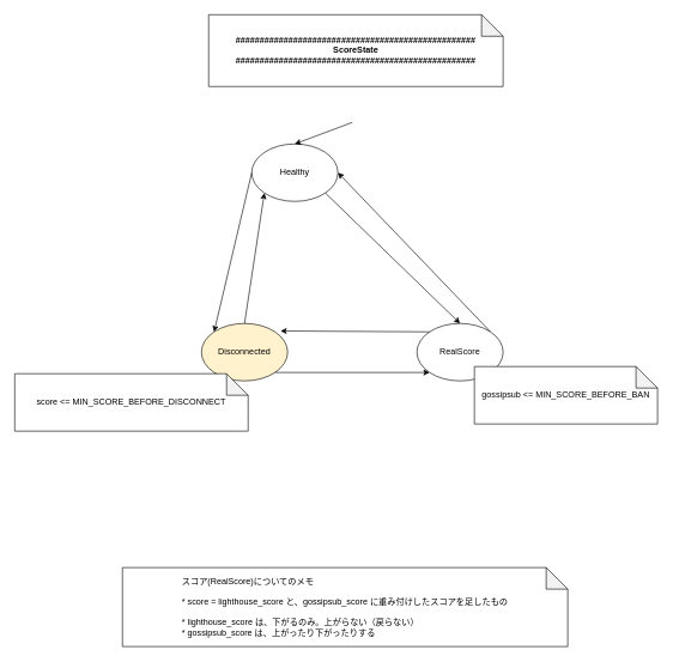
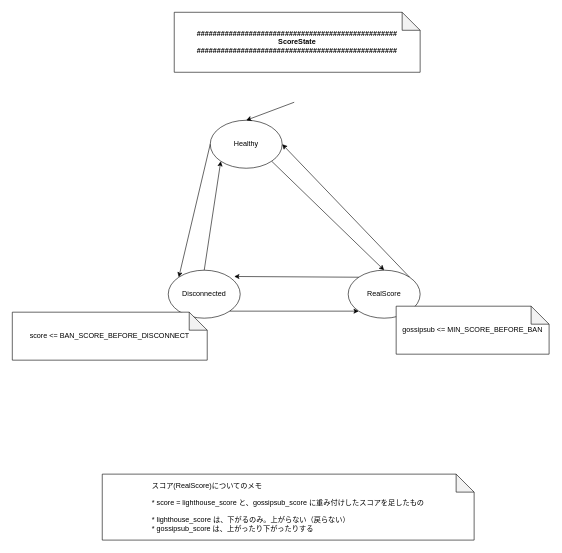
- <mxCell id="6" value="Disconnected" style="ellipse;whiteSpace=wrap;html=1;fillColor=#fff2cc;" vertex="1" parent="1"><mxGeometry x="280" y="450" width="120" height="80" as="geometry" /></mxCell>
+ <mxCell id="6" value="Disconnected" style="ellipse;whiteSpace=wrap;html=1;" vertex="1" parent="1"><mxGeometry x="280" y="450" width="120" height="80" as="geometry" /></mxCell>
- <mxCell id="15" value="&lt;span style=&quot;font-weight: 400&quot;&gt;score &amp;lt;=&amp;nbsp;&lt;/span&gt;&lt;span style=&quot;font-weight: 400&quot;&gt;MIN_SCORE_BEFORE_DISCONNECT&lt;/span&gt;" style="shape=note;whiteSpace=wrap;html=1;backgroundOutline=1;darkOpacity=0.05;fontStyle=1" vertex="1" parent="1"><mxGeometry x="20" y="520" width="325" height="80" as="geometry" /></mxCell>
+ <mxCell id="15" value="&lt;span style=&quot;font-weight: 400&quot;&gt;score &amp;lt;=&amp;nbsp;&lt;/span&gt;&lt;span style=&quot;font-weight: 400&quot;&gt;BAN_SCORE_BEFORE_DISCONNECT&lt;/span&gt;" style="shape=note;whiteSpace=wrap;html=1;backgroundOutline=1;darkOpacity=0.05;fontStyle=1" vertex="1" parent="1"><mxGeometry x="20" y="520" width="325" height="80" as="geometry" /></mxCell>
